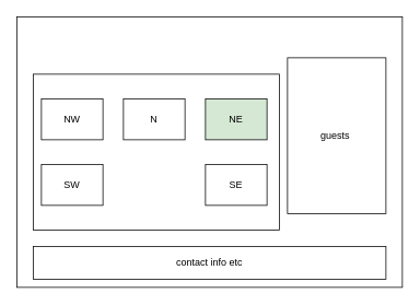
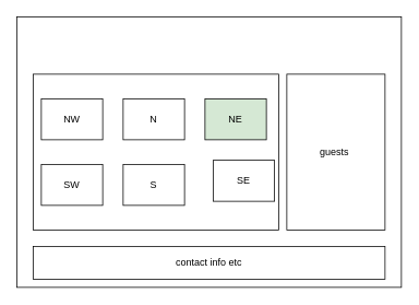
- <mxCell id="5" value="guests&amp;nbsp;" style="rounded=0;whiteSpace=wrap;html=1;" parent="1" vertex="1"><mxGeometry x="350" y="70" width="120" height="190" as="geometry" /></mxCell>
+ <mxCell id="5" value="guests&amp;nbsp;" style="rounded=0;whiteSpace=wrap;html=1;" parent="1" vertex="1"><mxGeometry x="350" y="90" width="120" height="190" as="geometry" /></mxCell>
+ <mxCell id="9" value="S" style="rounded=0;whiteSpace=wrap;html=1;" parent="1" vertex="1"><mxGeometry x="150" y="200" width="75" height="50" as="geometry" /></mxCell>
- <mxCell id="8" value="SE" style="rounded=0;whiteSpace=wrap;html=1;" parent="1" vertex="1"><mxGeometry x="250" y="200" width="75" height="50" as="geometry" /></mxCell>
+ <mxCell id="8" value="SE" style="rounded=0;whiteSpace=wrap;html=1;" parent="1" vertex="1"><mxGeometry x="260" y="195" width="75" height="50" as="geometry" /></mxCell>
